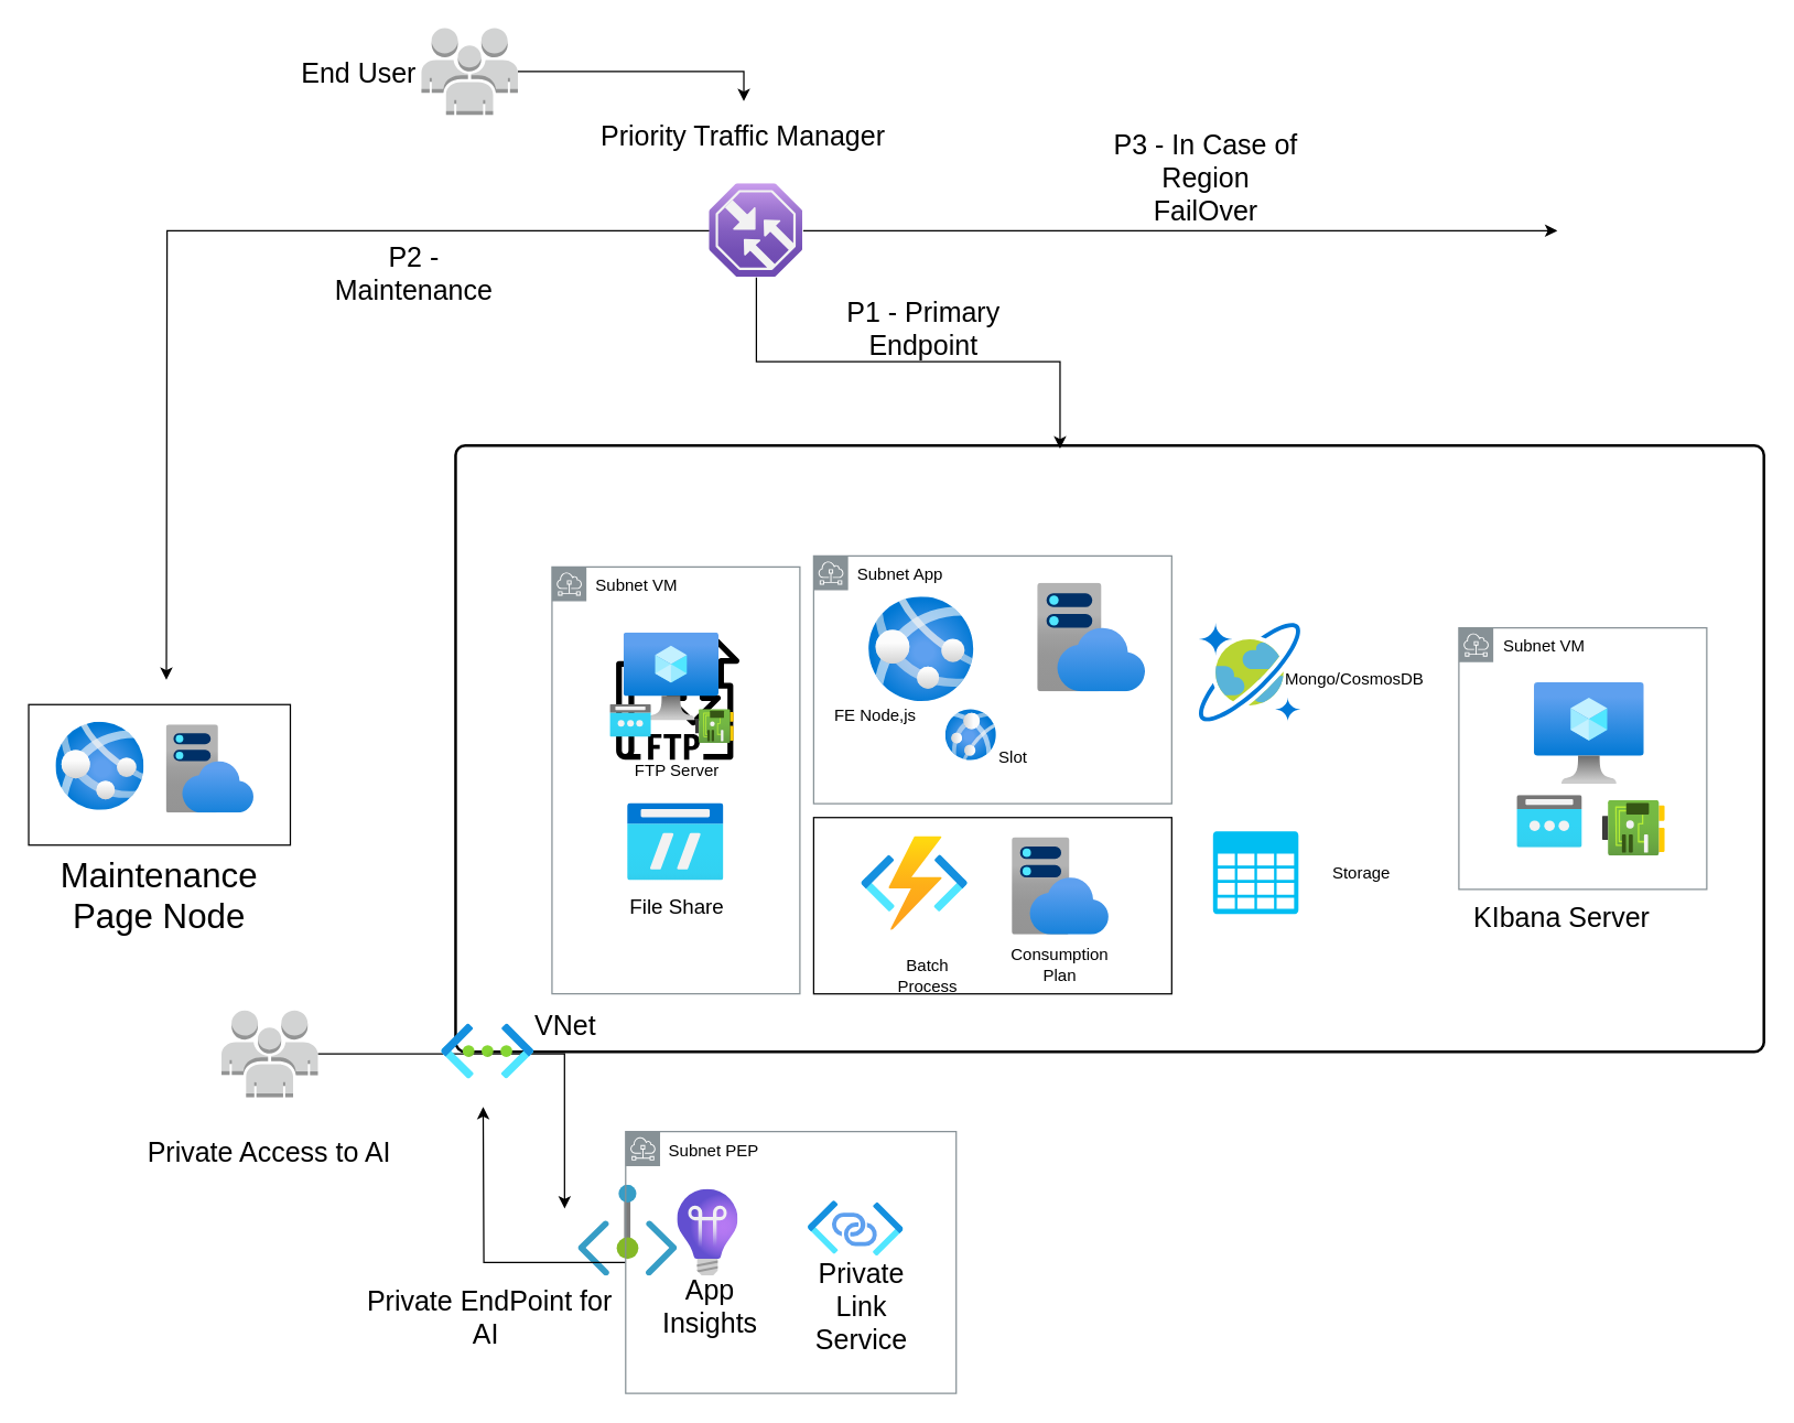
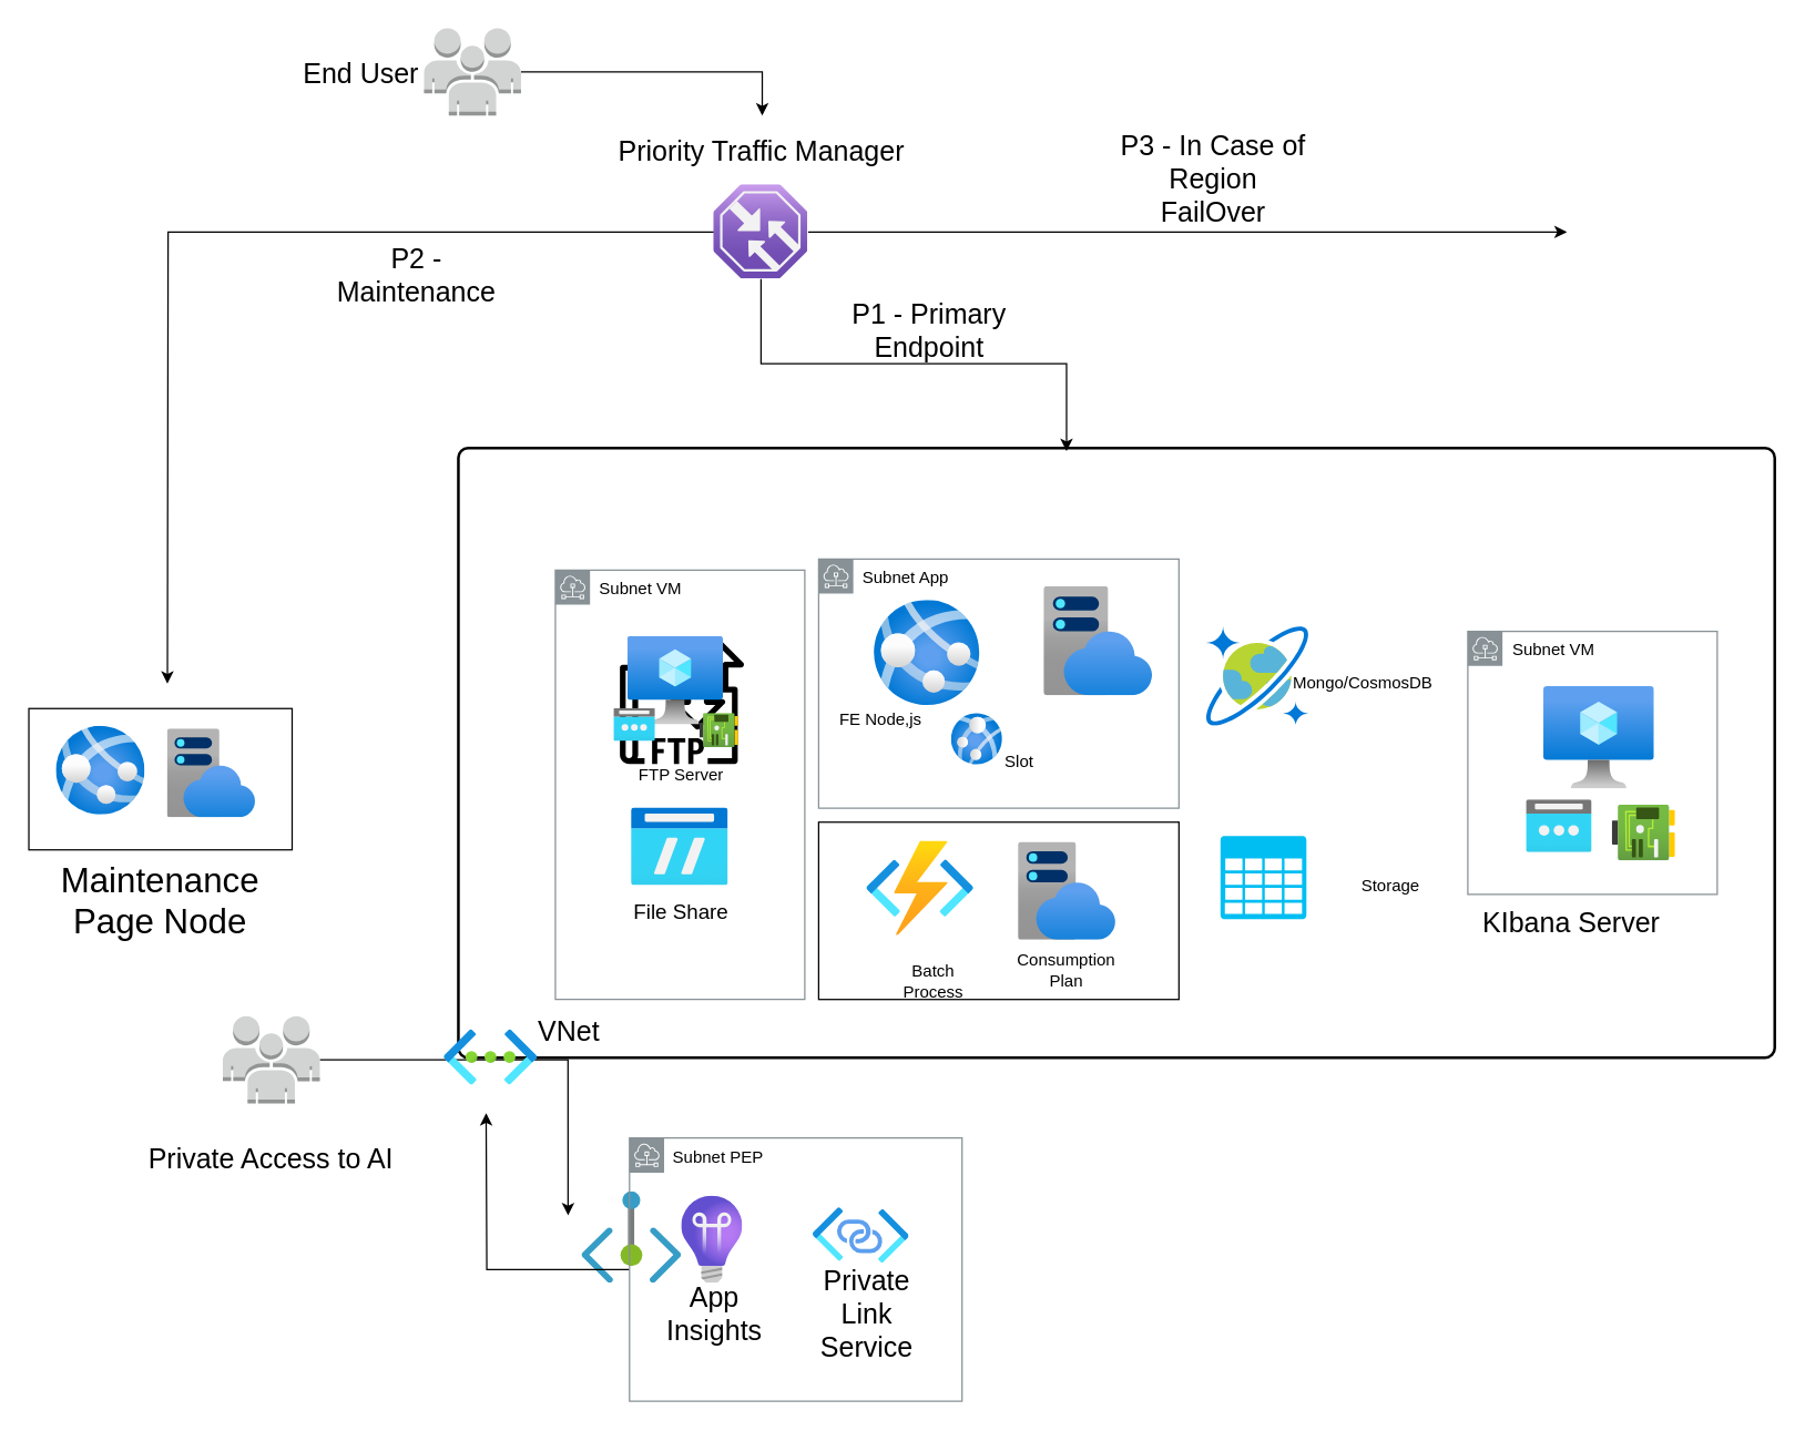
- <mxCell id="53" value="&lt;font style=&quot;font-size: 20px&quot;&gt;Priority Traffic Manager&lt;/font&gt;" style="text;html=1;strokeColor=none;fillColor=none;align=center;verticalAlign=middle;whiteSpace=wrap;rounded=0;fontColor=#000000;" vertex="1" parent="1"><mxGeometry x="409.29" y="73" width="260" height="50" as="geometry" /></mxCell>
+ <mxCell id="53" value="&lt;font style=&quot;font-size: 20px&quot;&gt;Priority Traffic Manager&lt;/font&gt;" style="text;html=1;strokeColor=none;fillColor=none;align=center;verticalAlign=middle;whiteSpace=wrap;rounded=0;fontColor=#000000;" vertex="1" parent="1"><mxGeometry x="419.29" y="83" width="260" height="50" as="geometry" /></mxCell>
- <mxCell id="35" value="Storage" style="text;html=1;strokeColor=none;fillColor=none;align=center;verticalAlign=middle;whiteSpace=wrap;rounded=0;fontColor=#000000;" vertex="1" parent="1"><mxGeometry x="954" y="625" width="68" height="17" as="geometry" /></mxCell>
+ <mxCell id="35" value="Storage" style="text;html=1;strokeColor=none;fillColor=none;align=center;verticalAlign=middle;whiteSpace=wrap;rounded=0;fontColor=#000000;" vertex="1" parent="1"><mxGeometry x="969" y="630" width="68" height="17" as="geometry" /></mxCell>
- <mxCell id="49" value="&lt;font style=&quot;font-size: 20px&quot;&gt;Private EndPoint for AI&amp;nbsp;&lt;/font&gt;" style="text;html=1;strokeColor=none;fillColor=none;align=center;verticalAlign=middle;whiteSpace=wrap;rounded=0;fontColor=#000000;" vertex="1" parent="1"><mxGeometry x="265.2" y="926" width="180" height="57" as="geometry" /></mxCell>
